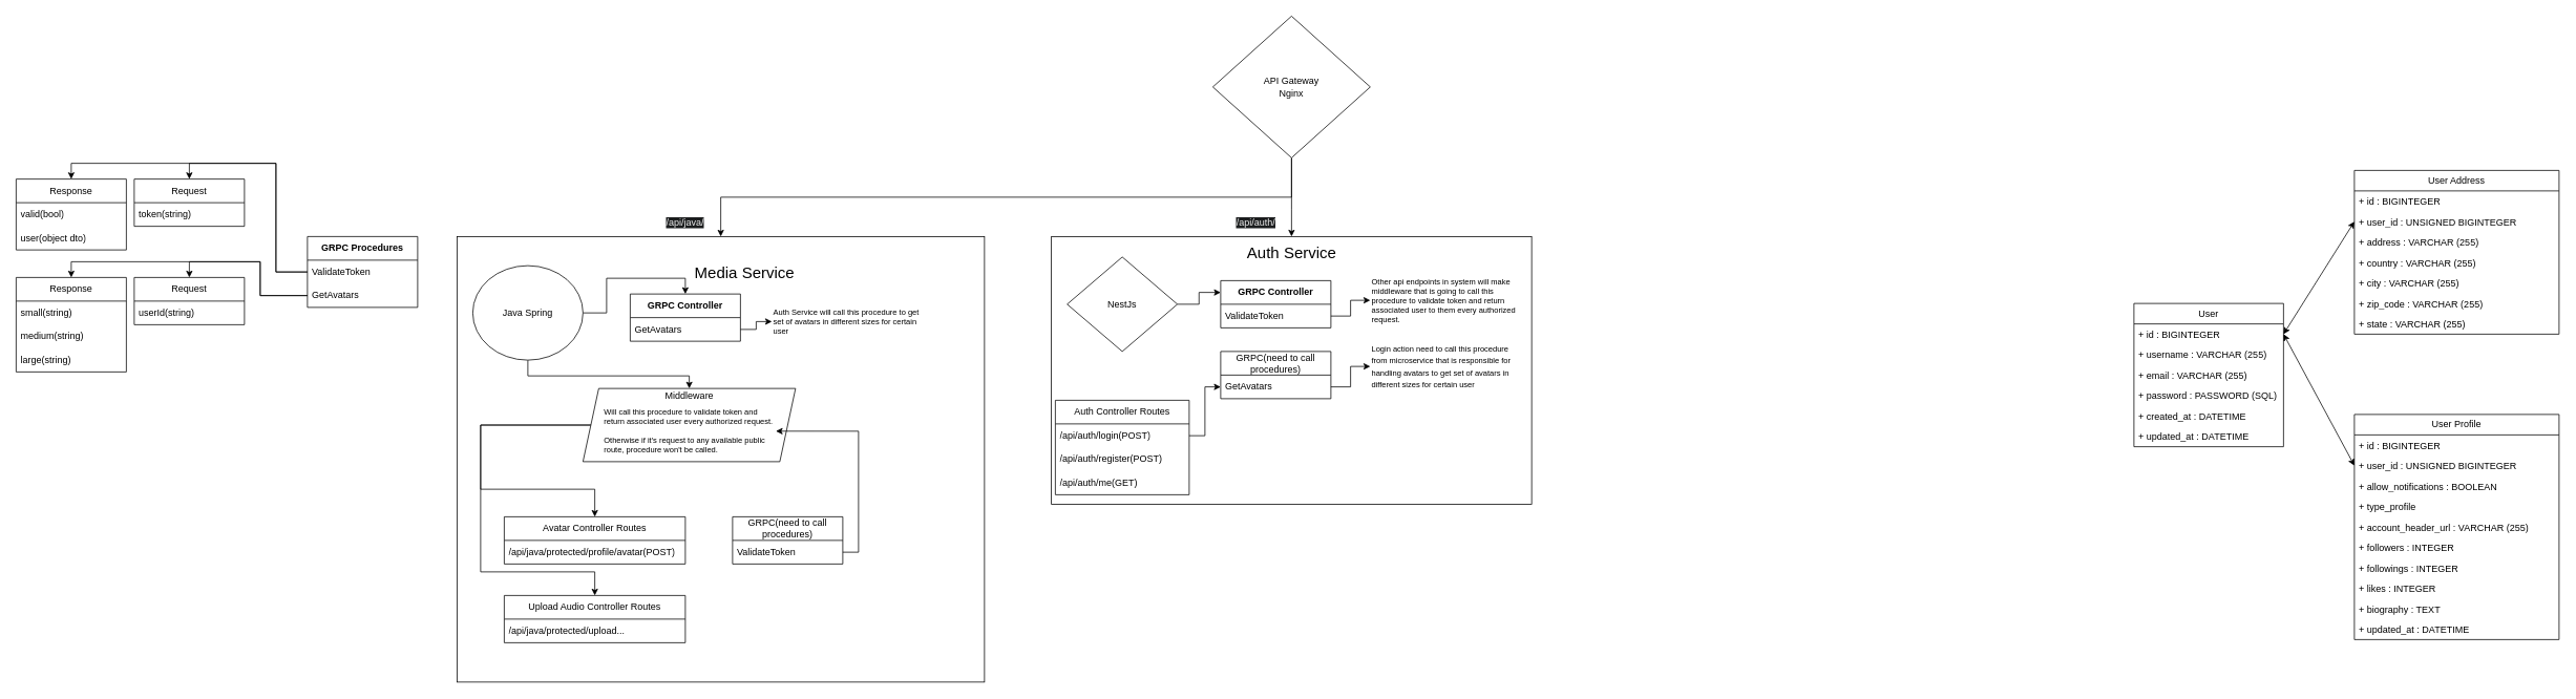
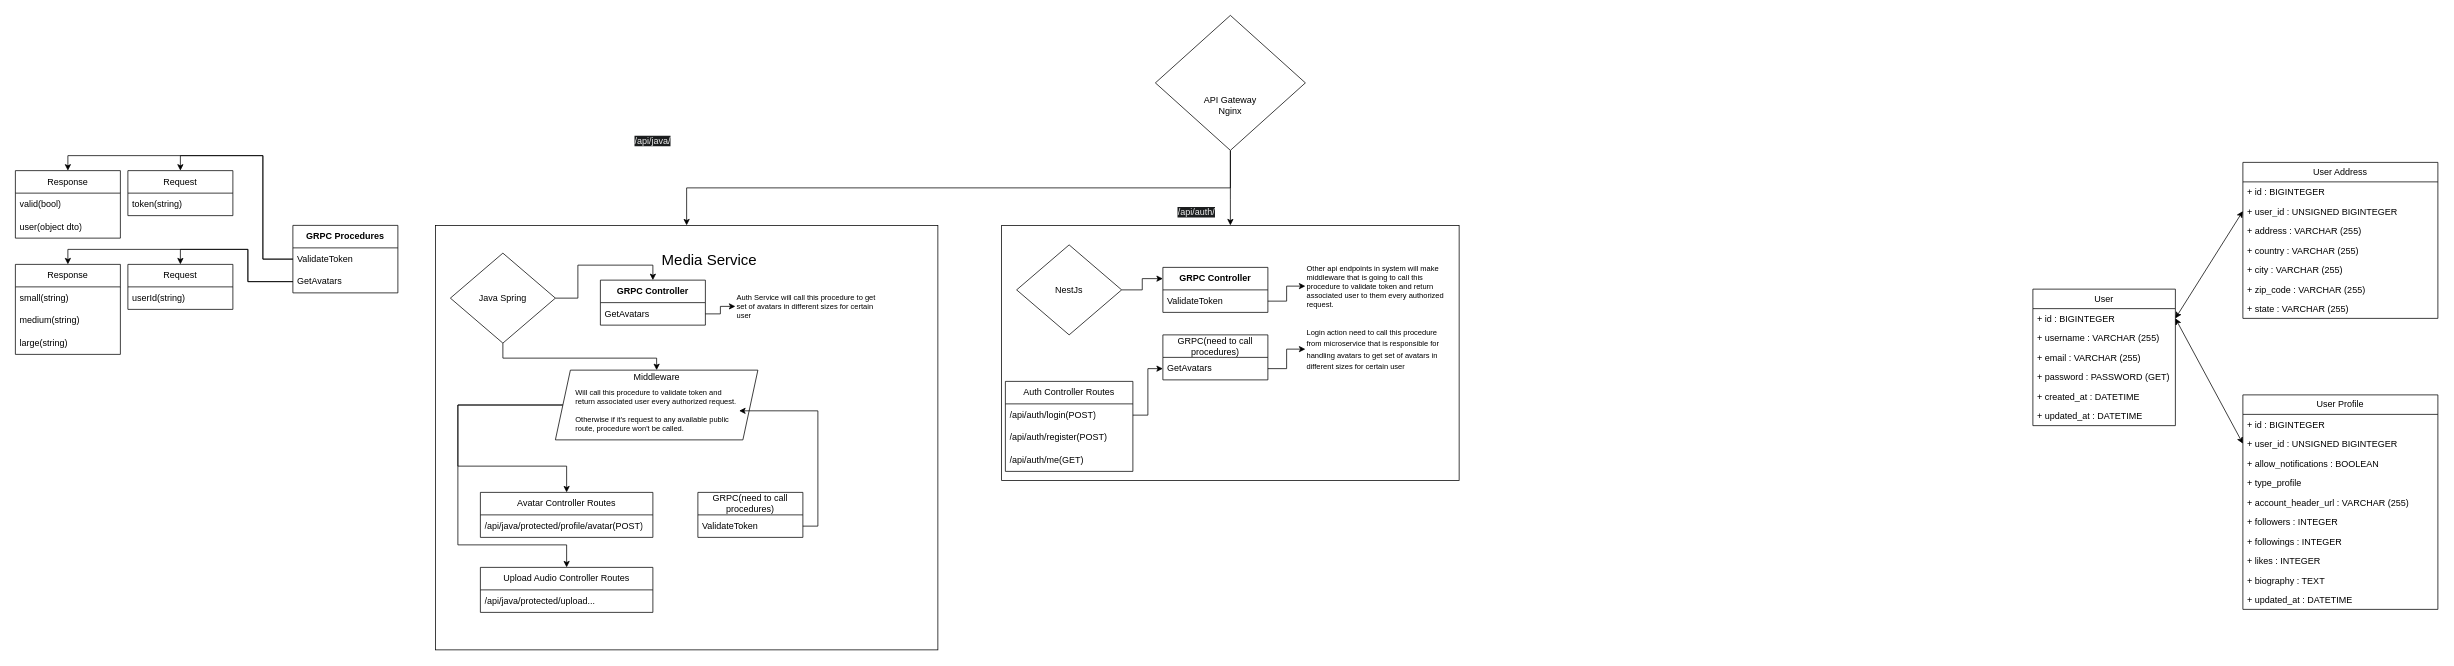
- <mxCell id="41" value="API Gateway Nginx" style="text;html=1;align=center;verticalAlign=middle;whiteSpace=wrap;rounded=0;" parent="1" vertex="1"><mxGeometry x="1590" y="95" width="100" height="30" as="geometry" /></mxCell>
+ <mxCell id="41" value="API Gateway Nginx" style="text;html=1;align=center;verticalAlign=middle;whiteSpace=wrap;rounded=0;" parent="1" vertex="1"><mxGeometry x="1590" y="125" width="100" height="30" as="geometry" /></mxCell>
- <mxCell id="73" value="&lt;span style=&quot;color: rgb(240, 240, 240); font-family: Helvetica; font-size: 12px; font-style: normal; font-variant-ligatures: normal; font-variant-caps: normal; font-weight: 400; letter-spacing: normal; orphans: 2; text-align: center; text-indent: 0px; text-transform: none; widows: 2; word-spacing: 0px; -webkit-text-stroke-width: 0px; white-space: nowrap; background-color: rgb(27, 29, 30); text-decoration-thickness: initial; text-decoration-style: initial; text-decoration-color: initial; display: inline !important; float: none;&quot;&gt;/api/java/&lt;/span&gt;" style="text;html=1;align=center;verticalAlign=middle;whiteSpace=wrap;rounded=0;" parent="1" vertex="1"><mxGeometry x="825" y="266" width="90" height="34" as="geometry" /></mxCell>
+ <mxCell id="73" value="&lt;span style=&quot;color: rgb(240, 240, 240); font-family: Helvetica; font-size: 12px; font-style: normal; font-variant-ligatures: normal; font-variant-caps: normal; font-weight: 400; letter-spacing: normal; orphans: 2; text-align: center; text-indent: 0px; text-transform: none; widows: 2; word-spacing: 0px; -webkit-text-stroke-width: 0px; white-space: nowrap; background-color: rgb(27, 29, 30); text-decoration-thickness: initial; text-decoration-style: initial; text-decoration-color: initial; display: inline !important; float: none;&quot;&gt;/api/java/&lt;/span&gt;" style="text;html=1;align=center;verticalAlign=middle;whiteSpace=wrap;rounded=0;" parent="1" vertex="1"><mxGeometry x="825" y="171" width="90" height="34" as="geometry" /></mxCell>
- <mxCell id="35" value="&lt;font style=&quot;font-size: 20px;&quot;&gt;Auth Service&lt;/font&gt;" style="text;html=1;align=center;verticalAlign=middle;resizable=0;points=[];autosize=1;strokeColor=none;fillColor=none;" parent="1" vertex="1"><mxGeometry x="1570" y="300" width="140" height="40" as="geometry" /></mxCell>
- <mxCell id="56" value="Java Spring" style="ellipse;whiteSpace=wrap;html=1;" parent="1" vertex="1"><mxGeometry x="600" y="337" width="140" height="120" as="geometry" /></mxCell>
+ <mxCell id="56" value="Java Spring" style="rhombus;whiteSpace=wrap;html=1;" parent="1" vertex="1"><mxGeometry x="600" y="337" width="140" height="120" as="geometry" /></mxCell>
- <mxCell id="7" value="+ password : PASSWORD&amp;nbsp;&lt;span style=&quot;background-color: initial;&quot;&gt;(SQL)&lt;/span&gt;" style="text;strokeColor=none;fillColor=none;align=left;verticalAlign=top;spacingLeft=4;spacingRight=4;overflow=hidden;rotatable=0;points=[[0,0.5],[1,0.5]];portConstraint=eastwest;whiteSpace=wrap;html=1;" parent="3" vertex="1"><mxGeometry y="104" width="190" height="26" as="geometry" /></mxCell>
+ <mxCell id="7" value="+ password : PASSWORD&amp;nbsp;&lt;span style=&quot;background-color: initial;&quot;&gt;(GET)&lt;/span&gt;" style="text;strokeColor=none;fillColor=none;align=left;verticalAlign=top;spacingLeft=4;spacingRight=4;overflow=hidden;rotatable=0;points=[[0,0.5],[1,0.5]];portConstraint=eastwest;whiteSpace=wrap;html=1;" parent="3" vertex="1"><mxGeometry y="104" width="190" height="26" as="geometry" /></mxCell>
